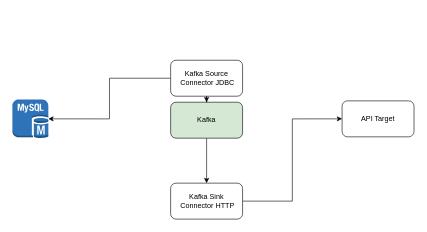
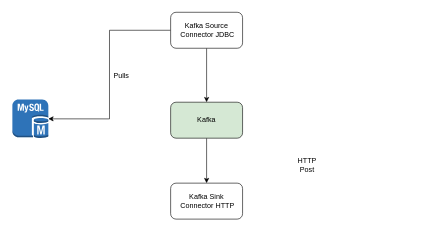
+ <mxCell id="11" value="Pulls" style="text;html=1;strokeColor=none;fillColor=none;align=center;verticalAlign=middle;whiteSpace=wrap;rounded=0;" vertex="1" parent="1"><mxGeometry x="182" y="116" width="40" height="20" as="geometry" /></mxCell>
- <mxCell id="4" value="Kafka Source&lt;br&gt;&amp;nbsp;Connector JDBC" style="rounded=1;whiteSpace=wrap;html=1;" vertex="1" parent="1"><mxGeometry x="284" y="100" width="120" height="60" as="geometry" /></mxCell>
+ <mxCell id="4" value="Kafka Source&lt;br&gt;&amp;nbsp;Connector JDBC" style="rounded=1;whiteSpace=wrap;html=1;" vertex="1" parent="1"><mxGeometry x="284" y="20" width="120" height="60" as="geometry" /></mxCell>
- <mxCell id="8" value="API Target" style="rounded=1;whiteSpace=wrap;html=1;" vertex="1" parent="1"><mxGeometry x="570" y="167.75" width="120" height="60" as="geometry" /></mxCell>
+ <mxCell id="12" value="HTTP Post" style="text;html=1;strokeColor=none;fillColor=none;align=center;verticalAlign=middle;whiteSpace=wrap;rounded=0;" vertex="1" parent="1"><mxGeometry x="487" y="260" width="50" height="30" as="geometry" /></mxCell>
- <mxCell id="9" style="edgeStyle=orthogonalEdgeStyle;rounded=0;orthogonalLoop=1;jettySize=auto;html=1;entryX=0;entryY=0.5;entryDx=0;entryDy=0;" edge="1" parent="1" source="10" target="8"><mxGeometry relative="1" as="geometry" /></mxCell>
